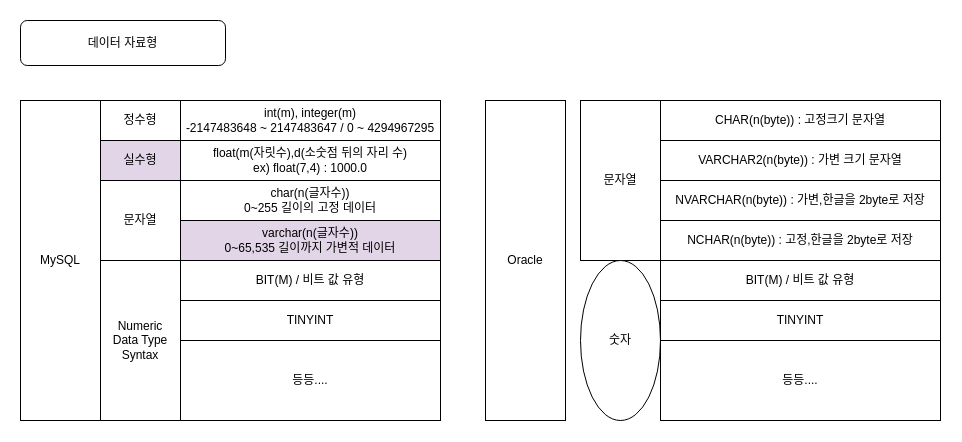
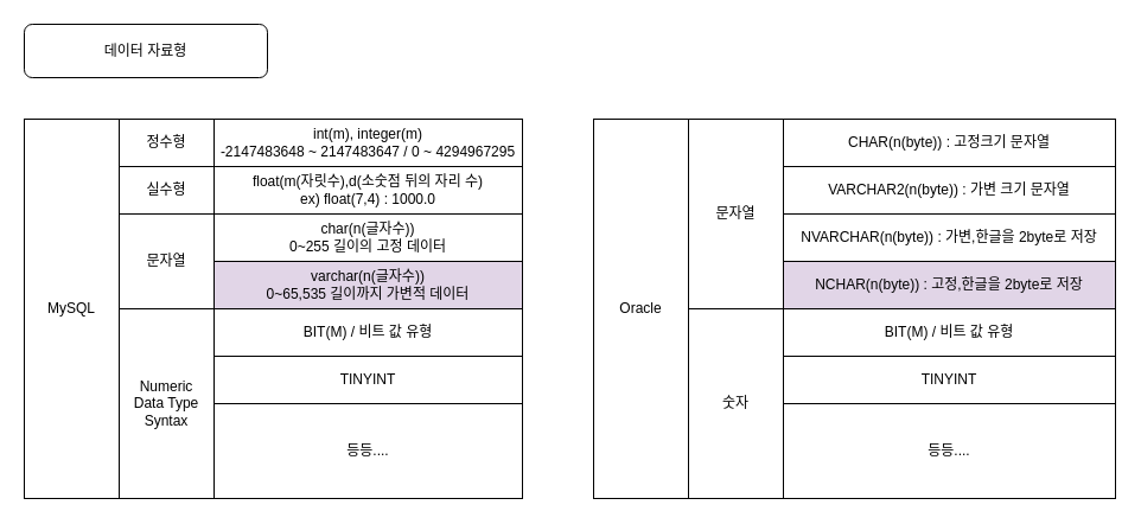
- <mxCell id="6" value="실수형" style="rounded=0;whiteSpace=wrap;html=1;fillColor=#e1d5e7;" parent="1" vertex="1"><mxGeometry x="100" y="140" width="80" height="40" as="geometry" /></mxCell>
+ <mxCell id="6" value="실수형" style="rounded=0;whiteSpace=wrap;html=1;" parent="1" vertex="1"><mxGeometry x="100" y="140" width="80" height="40" as="geometry" /></mxCell>
- <mxCell id="18" value="NCHAR(n(byte)) : 고정,한글을 2byte로 저장" style="rounded=0;whiteSpace=wrap;html=1;" parent="1" vertex="1"><mxGeometry x="660" y="220" width="280" height="40" as="geometry" /></mxCell>
+ <mxCell id="18" value="NCHAR(n(byte)) : 고정,한글을 2byte로 저장" style="rounded=0;whiteSpace=wrap;html=1;fillColor=#e1d5e7;" parent="1" vertex="1"><mxGeometry x="660" y="220" width="280" height="40" as="geometry" /></mxCell>
- <mxCell id="15" value="Oracle" style="rounded=0;whiteSpace=wrap;html=1;" parent="1" vertex="1"><mxGeometry x="485" y="100" width="80" height="320" as="geometry" /></mxCell>
+ <mxCell id="15" value="Oracle" style="rounded=0;whiteSpace=wrap;html=1;" parent="1" vertex="1"><mxGeometry x="500" y="100" width="80" height="320" as="geometry" /></mxCell>
- <mxCell id="19" value="숫자" style="ellipse;whiteSpace=wrap;html=1;" parent="1" vertex="1"><mxGeometry x="580" y="260" width="80" height="160" as="geometry" /></mxCell>
+ <mxCell id="19" value="숫자" style="rounded=0;whiteSpace=wrap;html=1;" parent="1" vertex="1"><mxGeometry x="580" y="260" width="80" height="160" as="geometry" /></mxCell>
